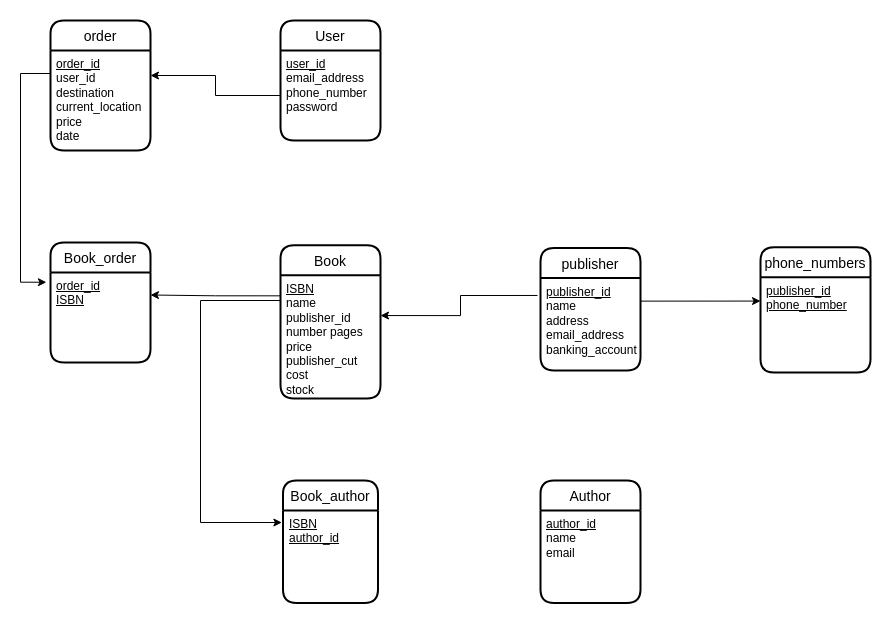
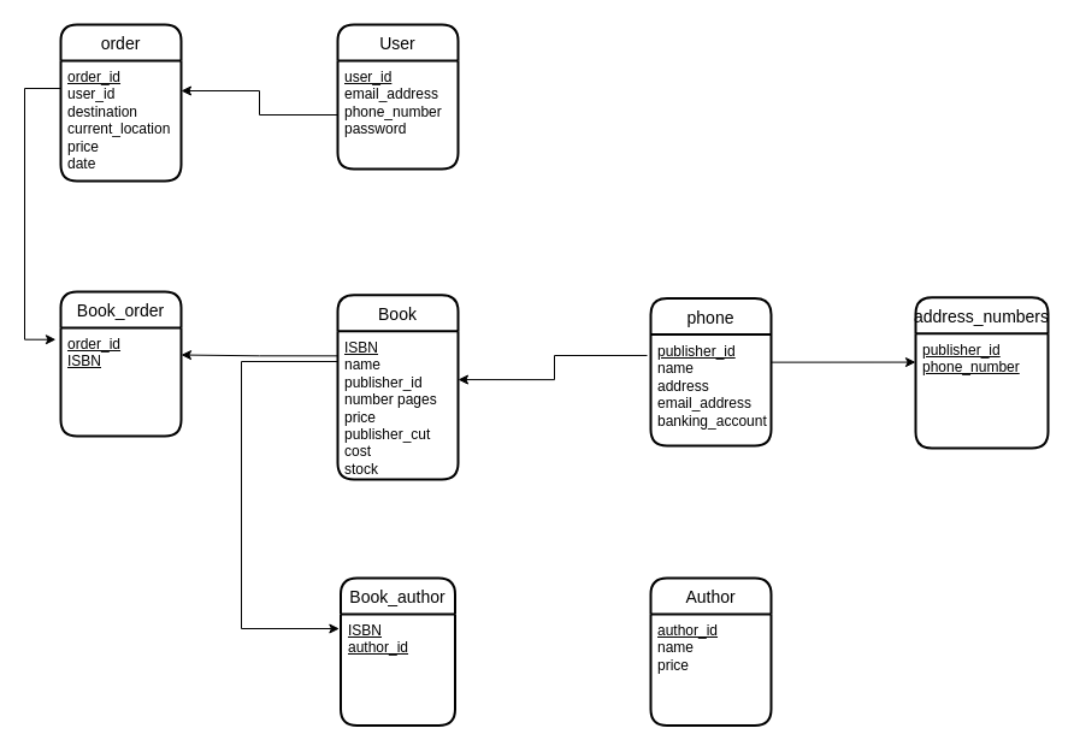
- <mxCell id="21" value="phone_numbers" style="swimlane;childLayout=stackLayout;horizontal=1;startSize=30;horizontalStack=0;rounded=1;fontSize=14;fontStyle=0;strokeWidth=2;resizeParent=0;resizeLast=1;shadow=0;dashed=0;align=center;" parent="1" vertex="1"><mxGeometry x="760" y="246.75" width="110" height="125.25" as="geometry" /></mxCell>
+ <mxCell id="21" value="address_numbers" style="swimlane;childLayout=stackLayout;horizontal=1;startSize=30;horizontalStack=0;rounded=1;fontSize=14;fontStyle=0;strokeWidth=2;resizeParent=0;resizeLast=1;shadow=0;dashed=0;align=center;" parent="1" vertex="1"><mxGeometry x="760" y="246.75" width="110" height="125.25" as="geometry" /></mxCell>
- <mxCell id="18" value="publisher" style="swimlane;childLayout=stackLayout;horizontal=1;startSize=30;horizontalStack=0;rounded=1;fontSize=14;fontStyle=0;strokeWidth=2;resizeParent=0;resizeLast=1;shadow=0;dashed=0;align=center;" parent="1" vertex="1"><mxGeometry x="540" y="247.5" width="100" height="122.5" as="geometry" /></mxCell>
+ <mxCell id="18" value="phone" style="swimlane;childLayout=stackLayout;horizontal=1;startSize=30;horizontalStack=0;rounded=1;fontSize=14;fontStyle=0;strokeWidth=2;resizeParent=0;resizeLast=1;shadow=0;dashed=0;align=center;" parent="1" vertex="1"><mxGeometry x="540" y="247.5" width="100" height="122.5" as="geometry" /></mxCell>
- <mxCell id="17" value="&lt;u&gt;author_id&lt;/u&gt;&lt;br&gt;name&lt;br&gt;email" style="align=left;strokeColor=none;fillColor=none;spacingLeft=4;fontSize=12;verticalAlign=top;resizable=0;rotatable=0;part=1;html=1;" parent="16" vertex="1"><mxGeometry y="30" width="100" height="92.5" as="geometry" /></mxCell>
+ <mxCell id="17" value="&lt;u&gt;author_id&lt;/u&gt;&lt;br&gt;name&lt;br&gt;price" style="align=left;strokeColor=none;fillColor=none;spacingLeft=4;fontSize=12;verticalAlign=top;resizable=0;rotatable=0;part=1;html=1;" parent="16" vertex="1"><mxGeometry y="30" width="100" height="92.5" as="geometry" /></mxCell>
